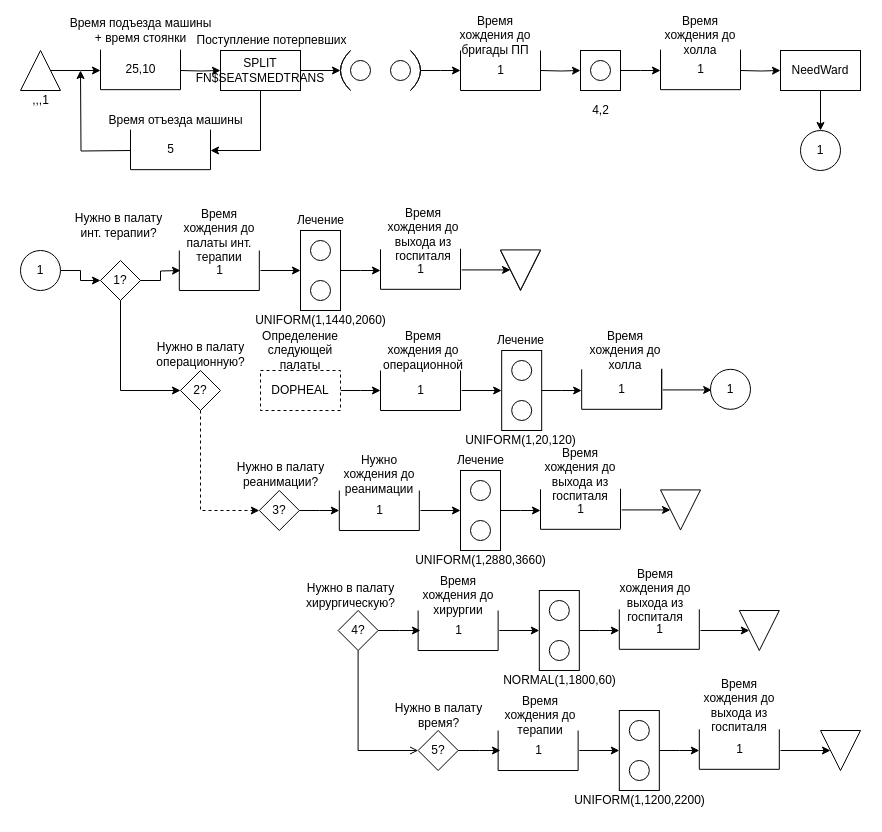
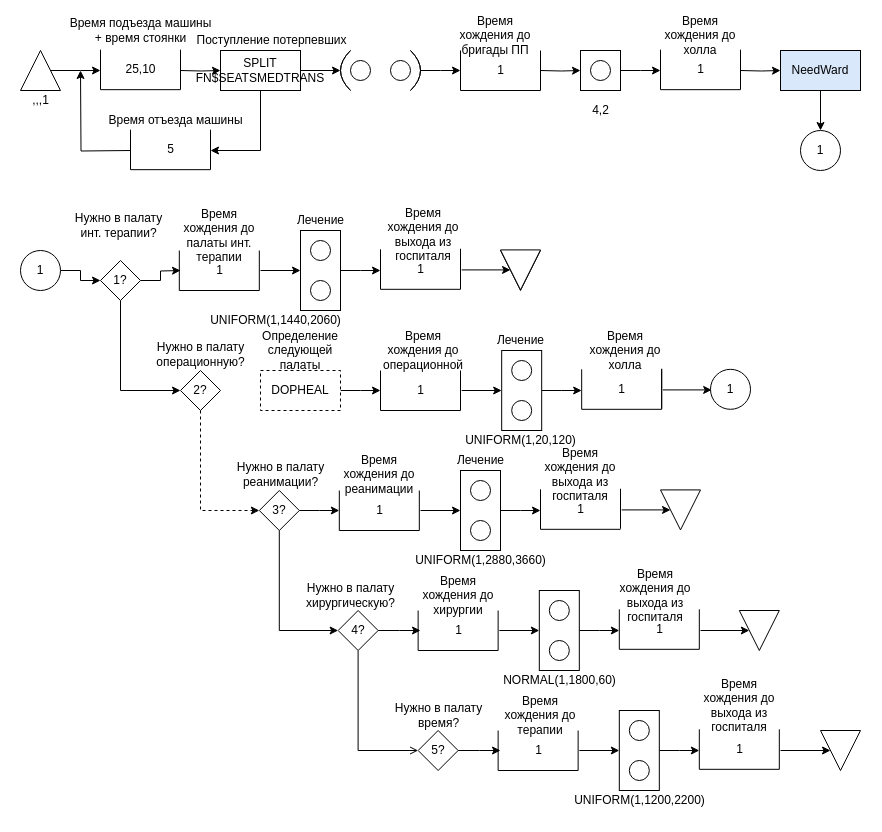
- <mxCell id="20" value="NeedWard" style="rounded=0;whiteSpace=wrap;html=1;" vertex="1" parent="1"><mxGeometry x="780" y="50" width="80" height="40" as="geometry" /></mxCell>
+ <mxCell id="20" value="NeedWard" style="rounded=0;whiteSpace=wrap;html=1;fillColor=#dae8fc;" vertex="1" parent="1"><mxGeometry x="780" y="50" width="80" height="40" as="geometry" /></mxCell>
- <mxCell id="56" value="UNIFORM(1,1440,2060)" style="text;html=1;align=center;verticalAlign=middle;resizable=0;points=[];autosize=1;" vertex="1" parent="1"><mxGeometry x="245" y="310" width="150" height="20" as="geometry" /></mxCell>
+ <mxCell id="56" value="UNIFORM(1,1440,2060)" style="text;html=1;align=center;verticalAlign=middle;resizable=0;points=[];autosize=1;" vertex="1" parent="1"><mxGeometry x="200" y="310" width="150" height="20" as="geometry" /></mxCell>
- <mxCell id="151" value="Нужно хождения до реанимации" style="text;html=1;strokeColor=none;fillColor=none;align=center;verticalAlign=middle;whiteSpace=wrap;rounded=0;" vertex="1" parent="1"><mxGeometry x="333.97" y="459.41" width="89.7" height="30" as="geometry" /></mxCell>
+ <mxCell id="151" value="Время хождения до реанимации" style="text;html=1;strokeColor=none;fillColor=none;align=center;verticalAlign=middle;whiteSpace=wrap;rounded=0;" vertex="1" parent="1"><mxGeometry x="333.97" y="459.41" width="89.7" height="30" as="geometry" /></mxCell>
+ <mxCell id="28" style="edgeStyle=orthogonalEdgeStyle;rounded=0;orthogonalLoop=1;jettySize=auto;html=1;entryX=0;entryY=0.5;entryDx=0;entryDy=0;" edge="1" parent="1" source="30" target="33"><mxGeometry relative="1" as="geometry"><Array as="points"><mxPoint x="279" y="630" /></Array></mxGeometry></mxCell>
